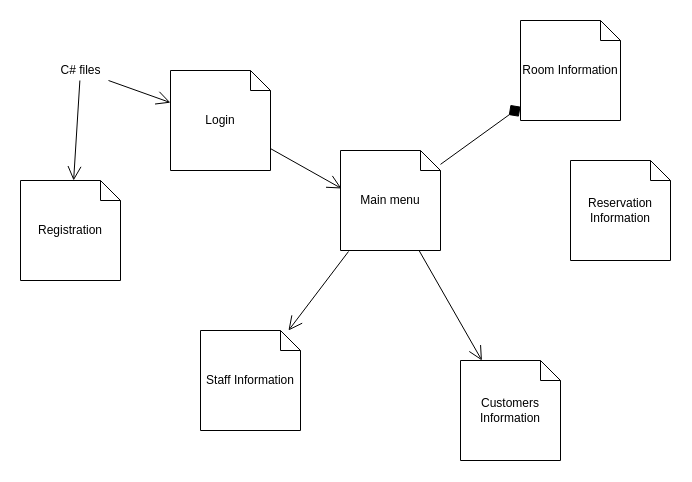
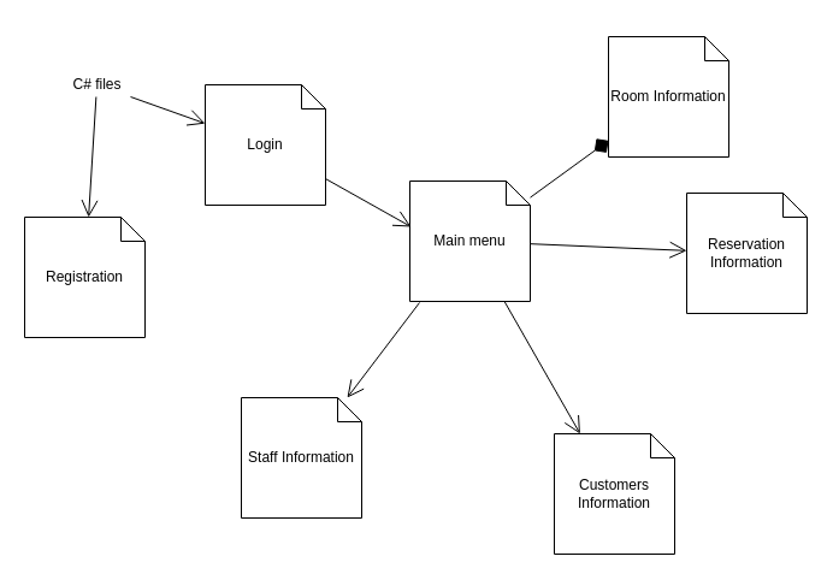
- <mxCell id="6" value="Room Information" style="shape=note;size=20;whiteSpace=wrap;html=1;" vertex="1" parent="1"><mxGeometry x="520" y="20" width="100" height="100" as="geometry" /></mxCell>
+ <mxCell id="6" value="Room Information" style="shape=note;size=20;whiteSpace=wrap;html=1;" vertex="1" parent="1"><mxGeometry x="505" y="30" width="100" height="100" as="geometry" /></mxCell>
+ <mxCell id="14" value="" style="endArrow=open;endFill=1;endSize=12;html=1;rounded=0;" edge="1" parent="1" source="9" target="5"><mxGeometry width="160" relative="1" as="geometry"><mxPoint x="480" y="250" as="sourcePoint" /><mxPoint x="542" y="272.143" as="targetPoint" /></mxGeometry></mxCell>
